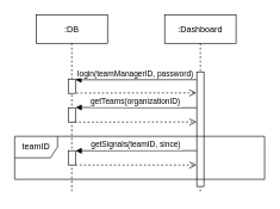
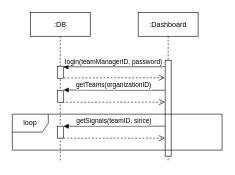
- <mxCell id="14" value="teamID" style="shape=umlFrame;whiteSpace=wrap;html=1;" vertex="1" parent="1"><mxGeometry x="20" y="190" width="350" height="60" as="geometry" /></mxCell>
+ <mxCell id="14" value="loop" style="shape=umlFrame;whiteSpace=wrap;html=1;" vertex="1" parent="1"><mxGeometry x="20" y="190" width="350" height="60" as="geometry" /></mxCell>
